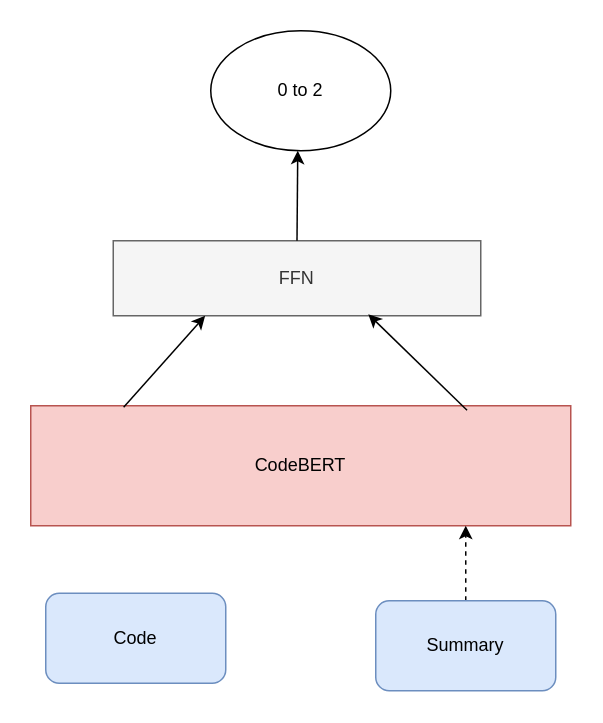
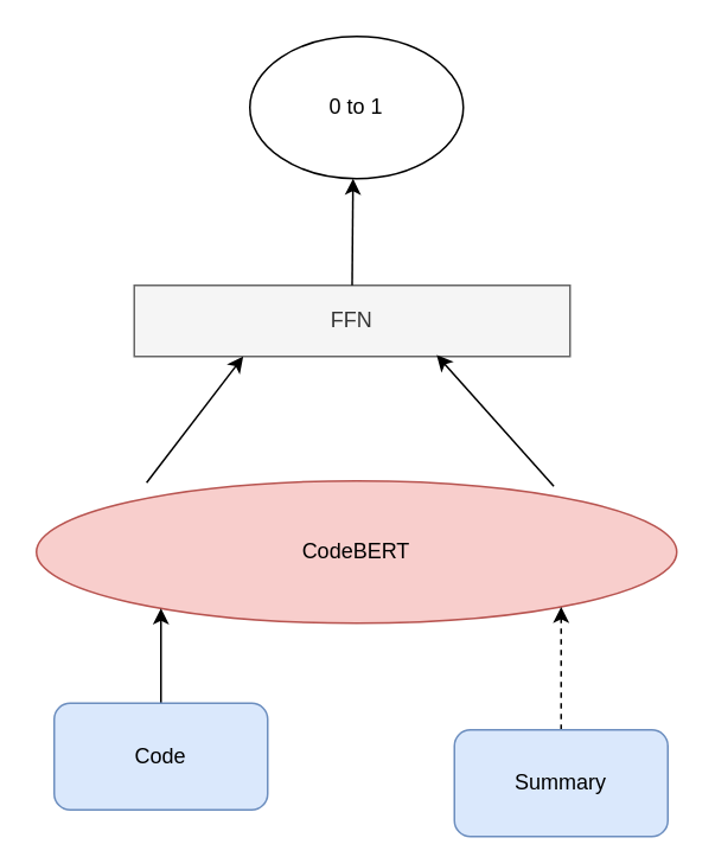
- <mxCell id="11" value="0 to 2" style="ellipse;whiteSpace=wrap;html=1;" vertex="1" parent="1"><mxGeometry x="140" y="20" width="120" height="80" as="geometry" /></mxCell>
+ <mxCell id="11" value="0 to 1" style="ellipse;whiteSpace=wrap;html=1;" vertex="1" parent="1"><mxGeometry x="140" y="20" width="120" height="80" as="geometry" /></mxCell>
- <mxCell id="7" value="FFN" style="rounded=0;whiteSpace=wrap;html=1;fillColor=#f5f5f5;fontColor=#333333;strokeColor=#666666;" vertex="1" parent="1"><mxGeometry x="75" y="160" width="245" height="50" as="geometry" /></mxCell>
+ <mxCell id="7" value="FFN" style="rounded=0;whiteSpace=wrap;html=1;fillColor=#f5f5f5;fontColor=#333333;strokeColor=#666666;" vertex="1" parent="1"><mxGeometry x="75" y="160" width="245" height="40" as="geometry" /></mxCell>
- <mxCell id="2" value="CodeBERT" style="rounded=0;whiteSpace=wrap;html=1;fillColor=#f8cecc;strokeColor=#b85450;" vertex="1" parent="1"><mxGeometry x="20" y="270" width="360" height="80" as="geometry" /></mxCell>
+ <mxCell id="2" value="CodeBERT" style="ellipse;whiteSpace=wrap;html=1;fillColor=#f8cecc;strokeColor=#b85450;" vertex="1" parent="1"><mxGeometry x="20" y="270" width="360" height="80" as="geometry" /></mxCell>
+ <mxCell id="3" value="" style="edgeStyle=orthogonalEdgeStyle;rounded=0;orthogonalLoop=1;jettySize=auto;html=1;" edge="1" parent="1" source="4" target="2"><mxGeometry relative="1" as="geometry"><Array as="points"><mxPoint x="80" y="350" /><mxPoint x="80" y="350" /></Array></mxGeometry></mxCell>
- <mxCell id="6" value="Summary" style="rounded=1;whiteSpace=wrap;html=1;fillColor=#dae8fc;strokeColor=#6c8ebf;" vertex="1" parent="1"><mxGeometry x="250" y="400" width="120" height="60" as="geometry" /></mxCell>
+ <mxCell id="6" value="Summary" style="rounded=1;whiteSpace=wrap;html=1;fillColor=#dae8fc;strokeColor=#6c8ebf;" vertex="1" parent="1"><mxGeometry x="255" y="410" width="120" height="60" as="geometry" /></mxCell>
